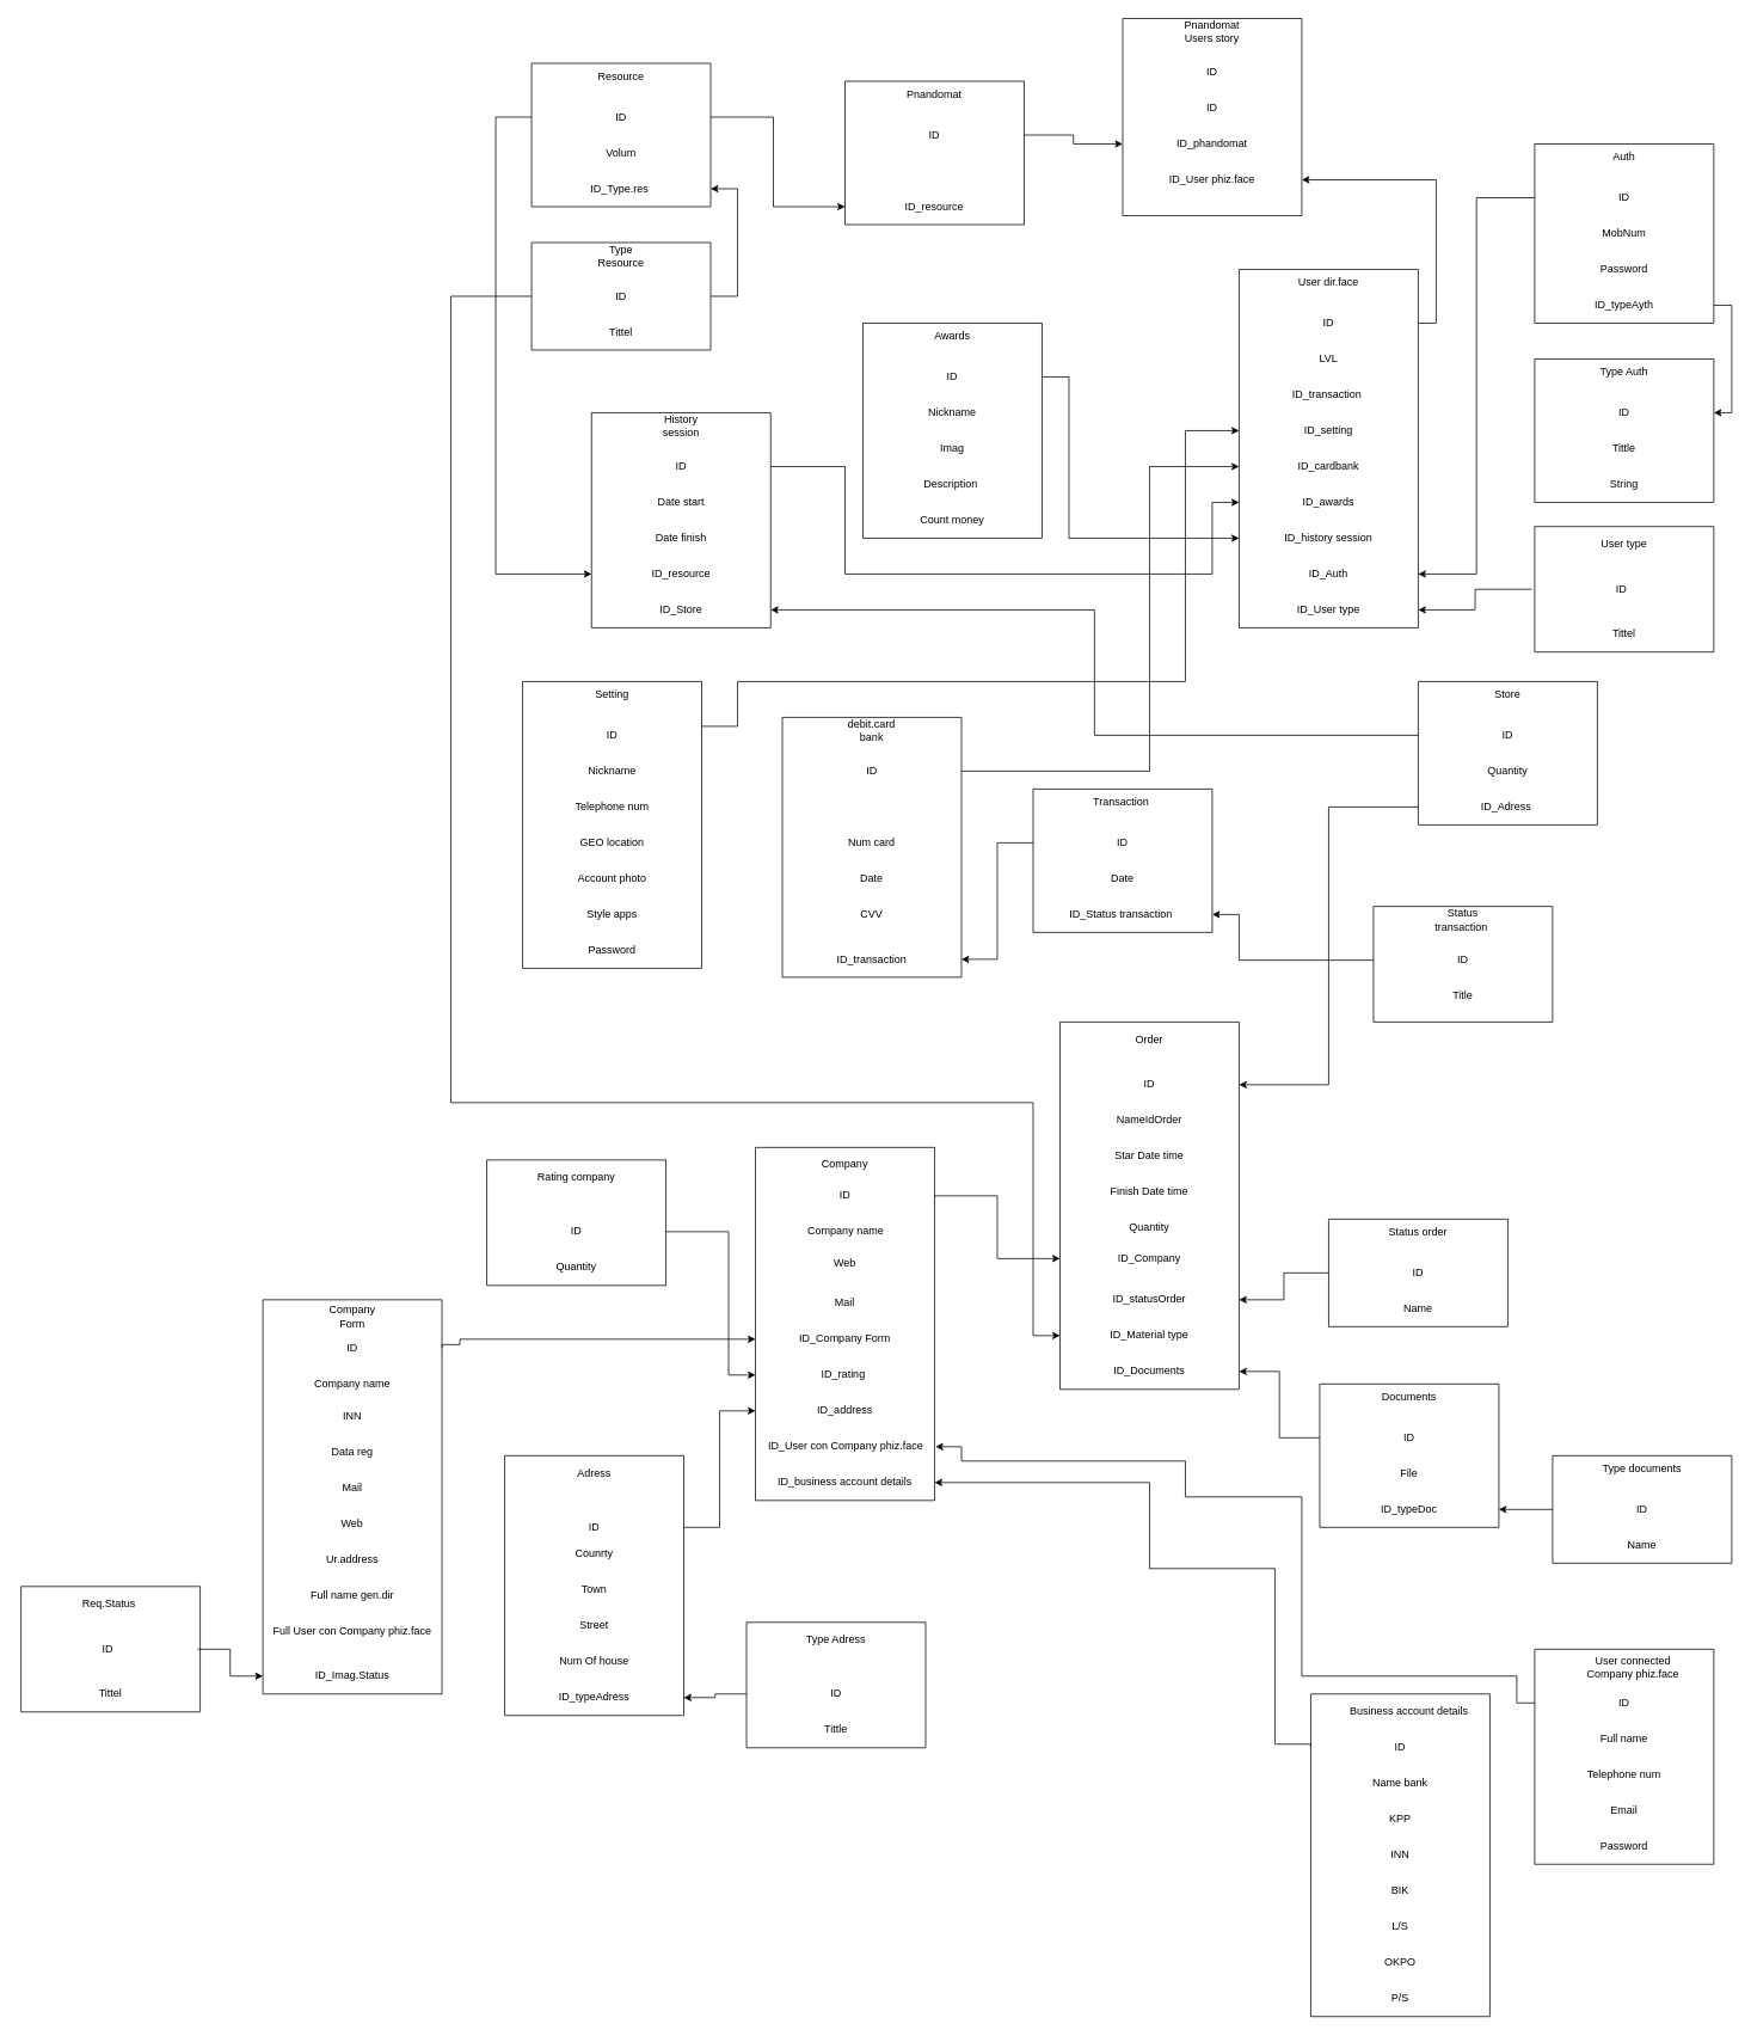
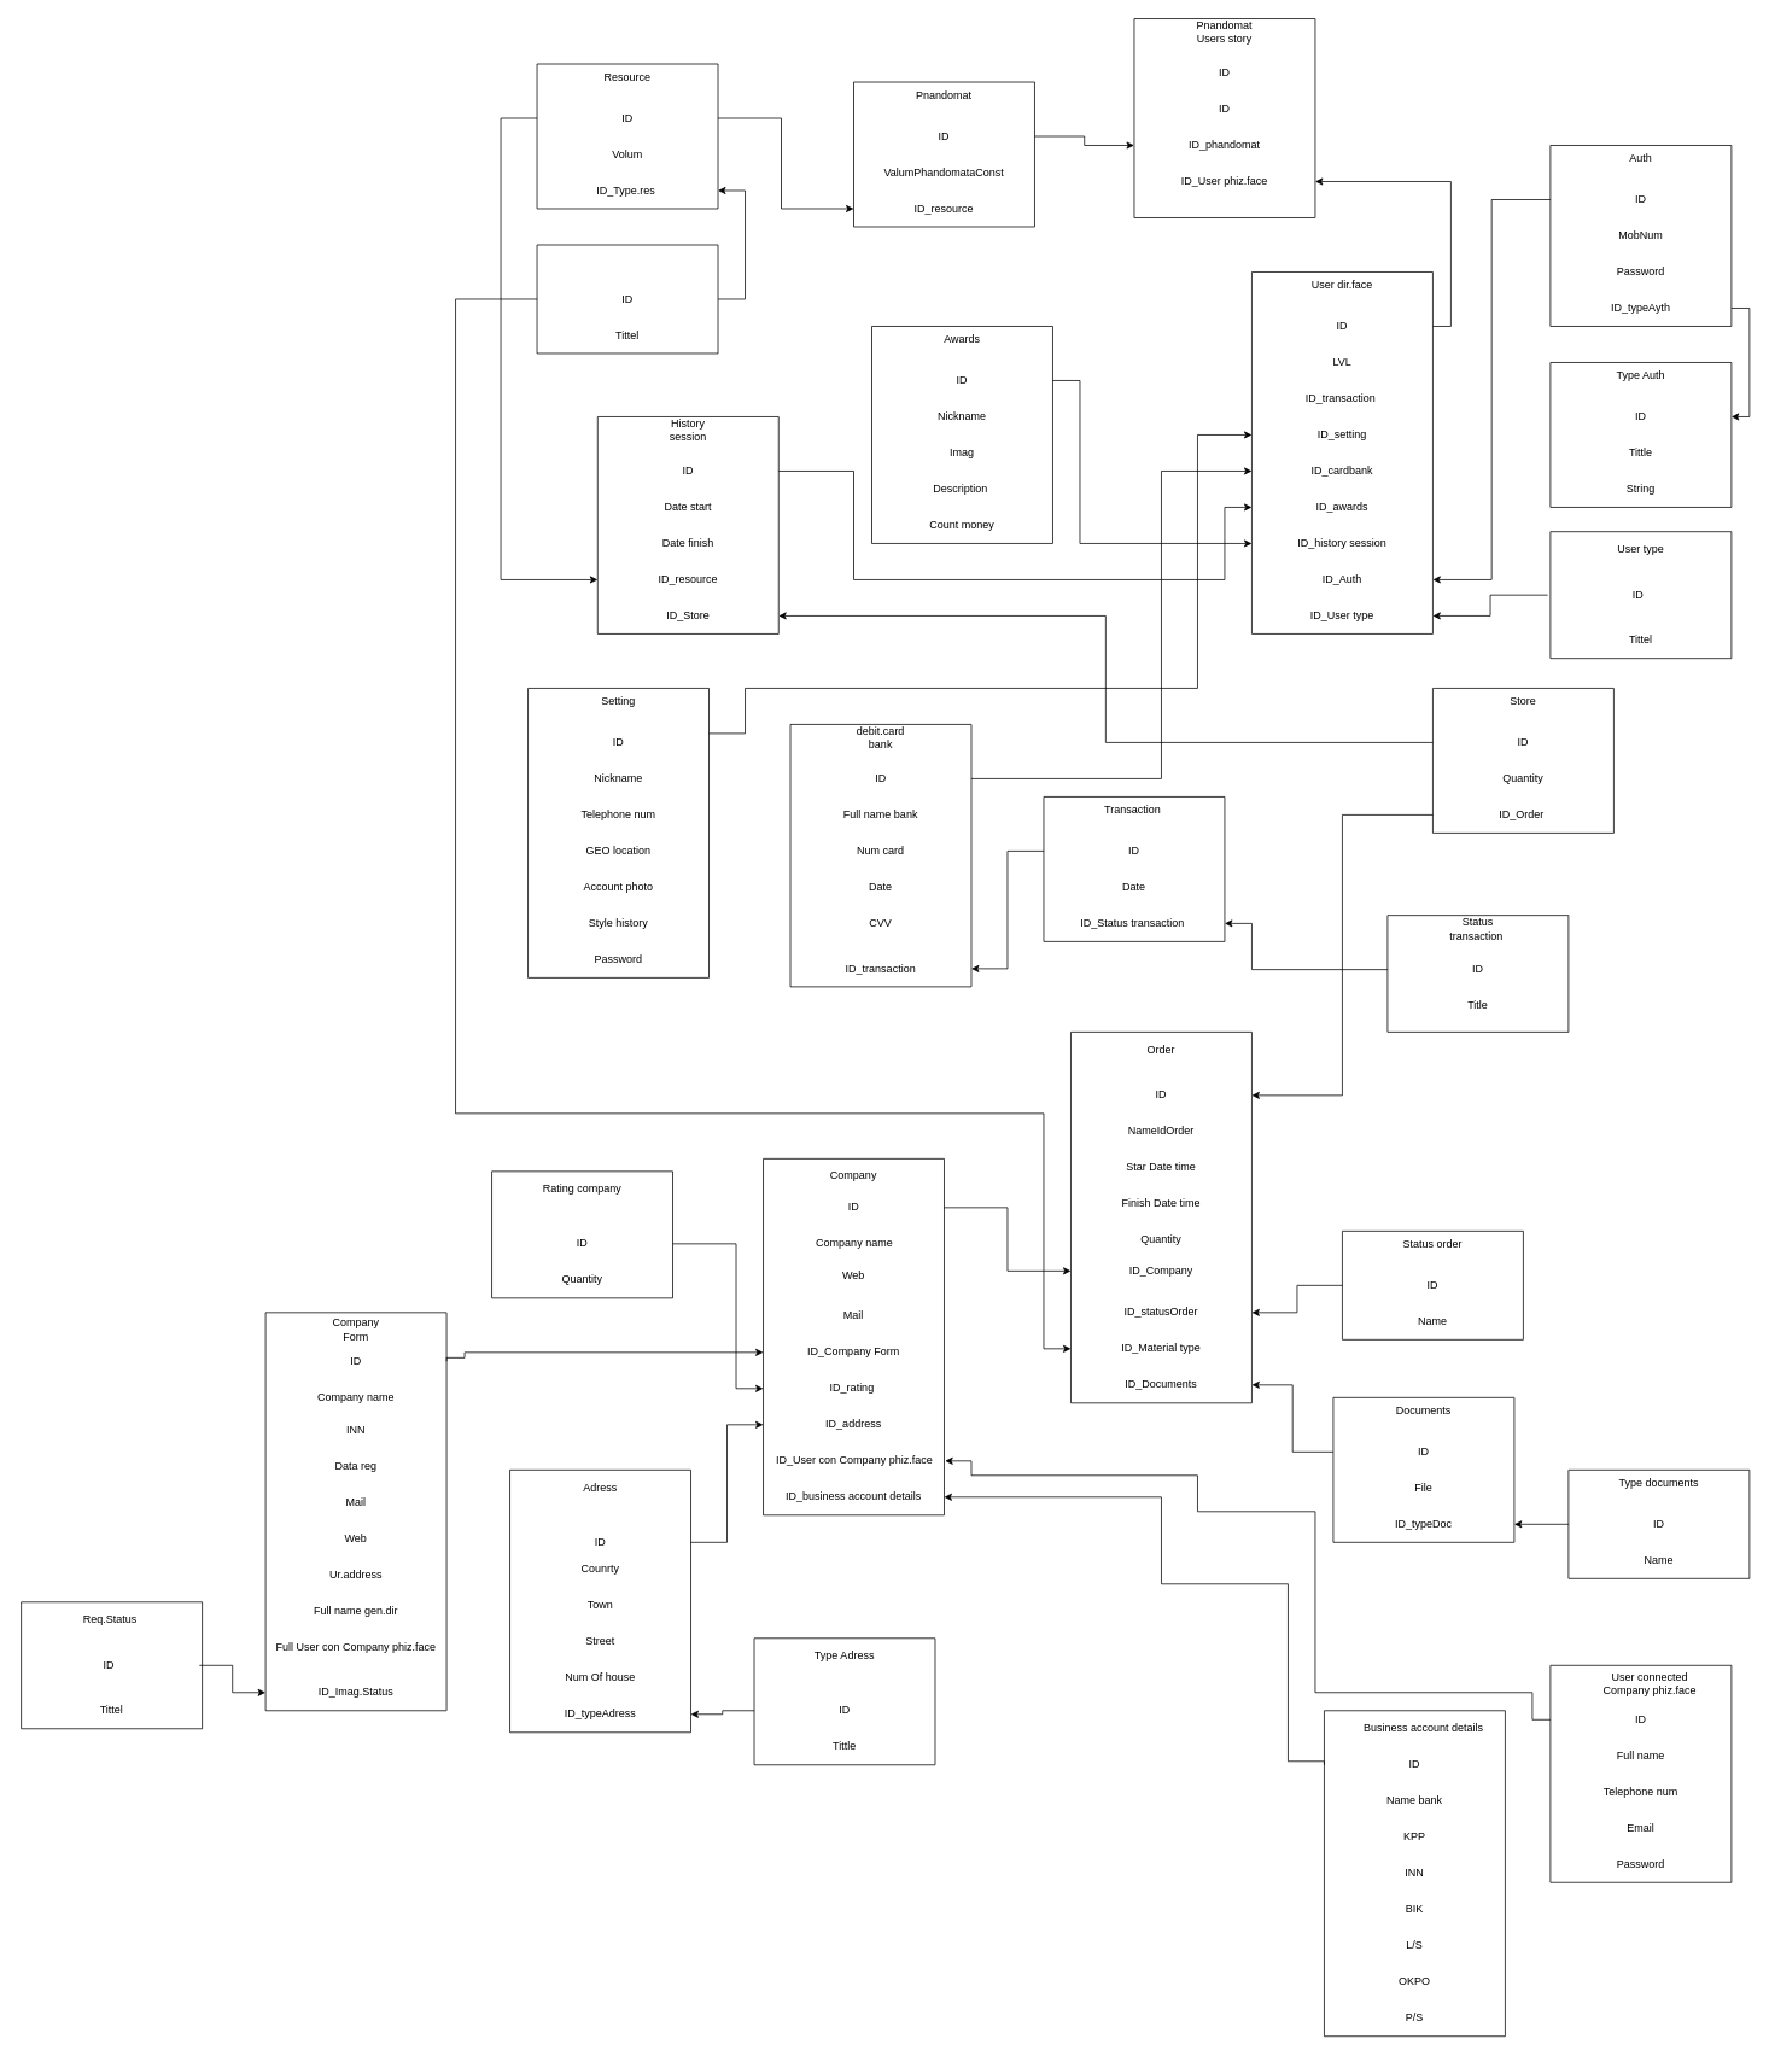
+ <mxCell id="66" value="ValumPhandomataConst" style="text;html=1;align=center;verticalAlign=middle;whiteSpace=wrap;rounded=0;" parent="62" vertex="1"><mxGeometry y="80" width="200" height="40" as="geometry" /></mxCell>
- <mxCell id="73" value="Type Resource" style="text;html=1;align=center;verticalAlign=middle;whiteSpace=wrap;rounded=0;" parent="72" vertex="1"><mxGeometry x="60" width="80" height="30" as="geometry" /></mxCell>
+ <mxCell id="23" value="Full name bank" style="text;html=1;align=center;verticalAlign=middle;whiteSpace=wrap;rounded=0;" parent="20" vertex="1"><mxGeometry y="80" width="200" height="40" as="geometry" /></mxCell>
- <mxCell id="127" value="ID_Adress&amp;nbsp;" style="text;html=1;align=center;verticalAlign=middle;whiteSpace=wrap;rounded=0;" parent="124" vertex="1"><mxGeometry y="120" width="200" height="40" as="geometry" /></mxCell>
+ <mxCell id="127" value="ID_Order&amp;nbsp;" style="text;html=1;align=center;verticalAlign=middle;whiteSpace=wrap;rounded=0;" parent="124" vertex="1"><mxGeometry y="120" width="200" height="40" as="geometry" /></mxCell>
- <mxCell id="95" value="Style apps" style="text;html=1;align=center;verticalAlign=middle;whiteSpace=wrap;rounded=0;" parent="88" vertex="1"><mxGeometry y="240" width="200" height="40" as="geometry" /></mxCell>
+ <mxCell id="95" value="Style history" style="text;html=1;align=center;verticalAlign=middle;whiteSpace=wrap;rounded=0;" parent="88" vertex="1"><mxGeometry y="240" width="200" height="40" as="geometry" /></mxCell>
